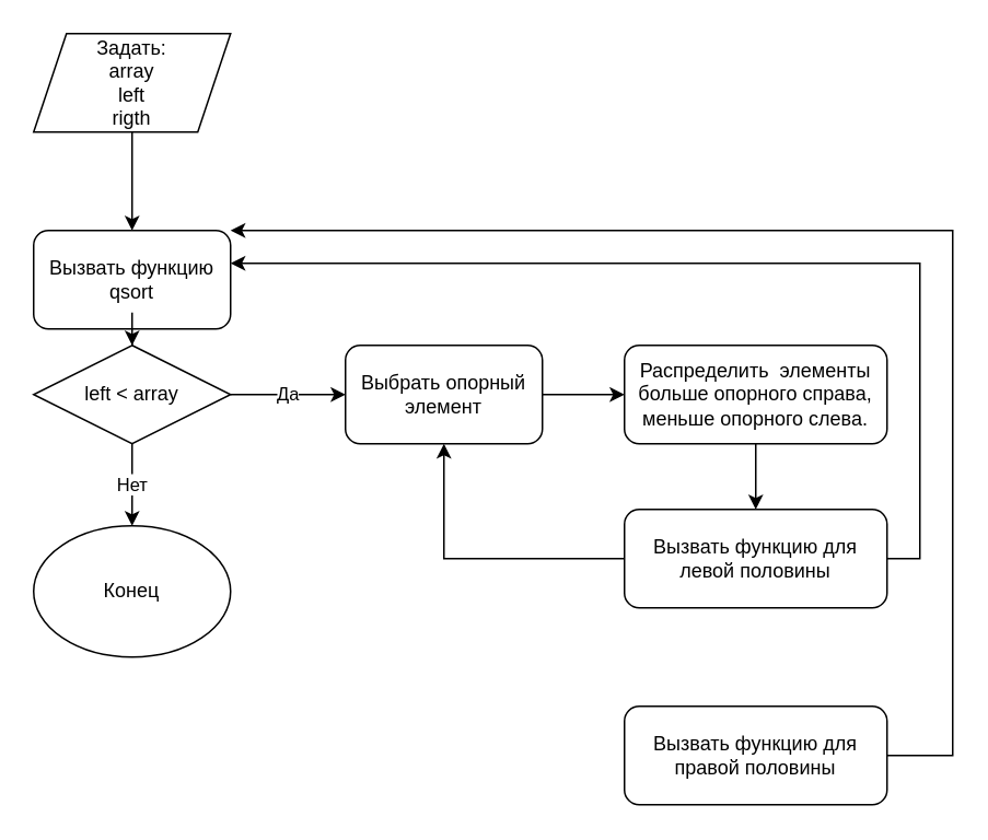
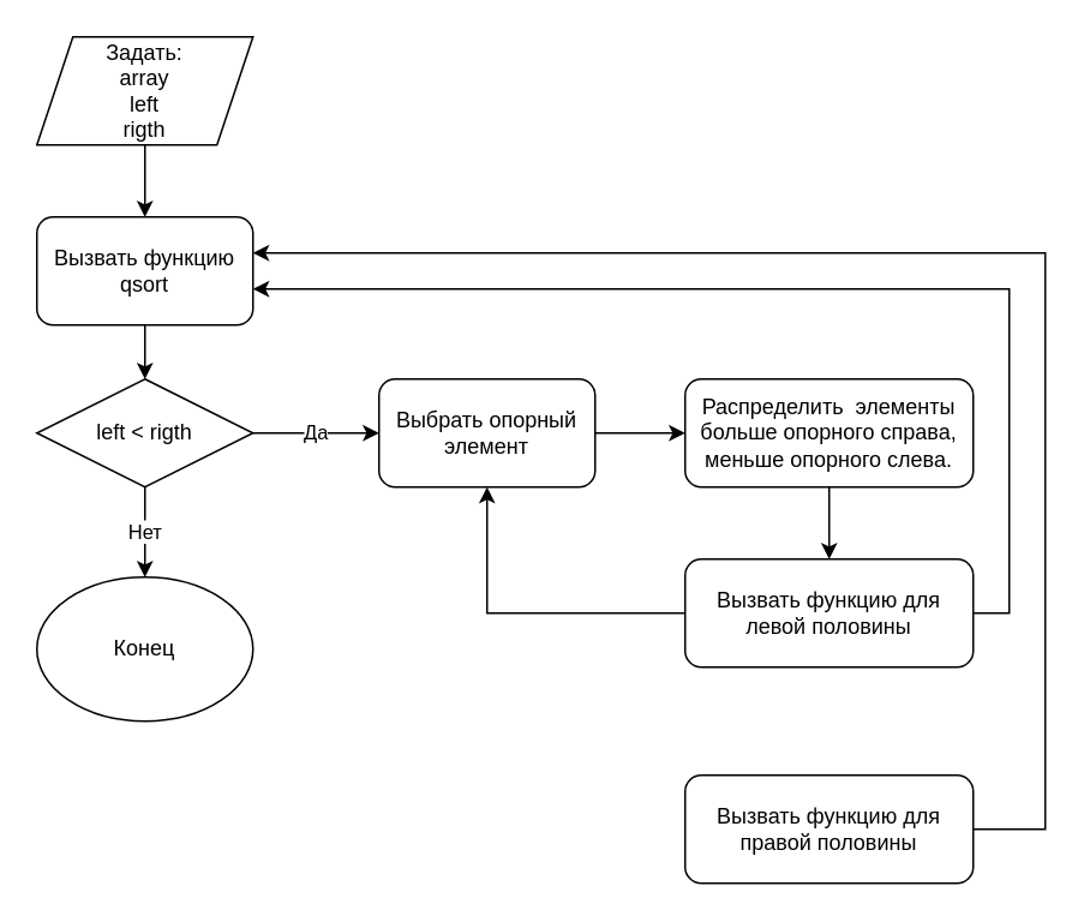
- <mxCell id="5" value="Вызвать функцию qsort" style="rounded=1;whiteSpace=wrap;html=1;" vertex="1" parent="1"><mxGeometry x="20" y="140" width="120" height="60" as="geometry" /></mxCell>
+ <mxCell id="5" value="Вызвать функцию qsort" style="rounded=1;whiteSpace=wrap;html=1;" vertex="1" parent="1"><mxGeometry x="20" y="120" width="120" height="60" as="geometry" /></mxCell>
- <mxCell id="16" value="left &amp;lt; array" style="rhombus;whiteSpace=wrap;html=1;" vertex="1" parent="1"><mxGeometry x="20" y="210" width="120" height="60" as="geometry" /></mxCell>
+ <mxCell id="16" value="left &amp;lt; rigth" style="rhombus;whiteSpace=wrap;html=1;" vertex="1" parent="1"><mxGeometry x="20" y="210" width="120" height="60" as="geometry" /></mxCell>
